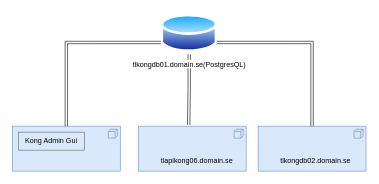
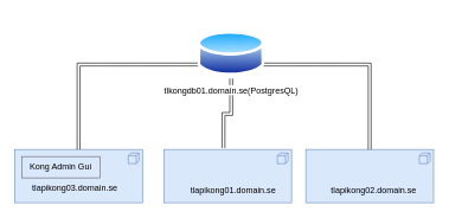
- <mxCell id="8" value="tlkongdb01.domain.se(PostgresQL)" style="aspect=fixed;perimeter=ellipsePerimeter;html=1;align=center;shadow=0;dashed=0;spacingTop=3;image;image=img/lib/active_directory/database.svg;" vertex="1" parent="1"><mxGeometry x="267.7" y="20" width="94.59" height="70" as="geometry" /></mxCell>
+ <mxCell id="8" value="tlkongdb01.domain.se(PostgresQL)" style="aspect=fixed;perimeter=ellipsePerimeter;html=1;align=center;shadow=0;dashed=0;spacingTop=3;image;image=img/lib/active_directory/database.svg;" vertex="1" parent="1"><mxGeometry x="277.7" y="40" width="94.59" height="70" as="geometry" /></mxCell>
+ <mxCell id="11" value="tlapikong03.domain.se" style="text;html=1;strokeColor=none;fillColor=none;align=center;verticalAlign=middle;whiteSpace=wrap;rounded=0;" vertex="1" parent="1"><mxGeometry x="30" y="250" width="150" height="30" as="geometry" /></mxCell>
- <mxCell id="9" value="tlapikong06.domain.se" style="text;html=1;strokeColor=none;fillColor=none;align=center;verticalAlign=middle;whiteSpace=wrap;rounded=0;" vertex="1" parent="1"><mxGeometry x="253" y="253" width="150" height="30" as="geometry" /></mxCell>
+ <mxCell id="9" value="tlapikong01.domain.se" style="text;html=1;strokeColor=none;fillColor=none;align=center;verticalAlign=middle;whiteSpace=wrap;rounded=0;" vertex="1" parent="1"><mxGeometry x="253" y="253" width="150" height="30" as="geometry" /></mxCell>
- <mxCell id="10" value="tlkongdb02.domain.se" style="text;html=1;strokeColor=none;fillColor=none;align=center;verticalAlign=middle;whiteSpace=wrap;rounded=0;" vertex="1" parent="1"><mxGeometry x="456" y="253" width="140" height="30" as="geometry" /></mxCell>
+ <mxCell id="10" value="tlapikong02.domain.se" style="text;html=1;strokeColor=none;fillColor=none;align=center;verticalAlign=middle;whiteSpace=wrap;rounded=0;" vertex="1" parent="1"><mxGeometry x="456" y="253" width="140" height="30" as="geometry" /></mxCell>
